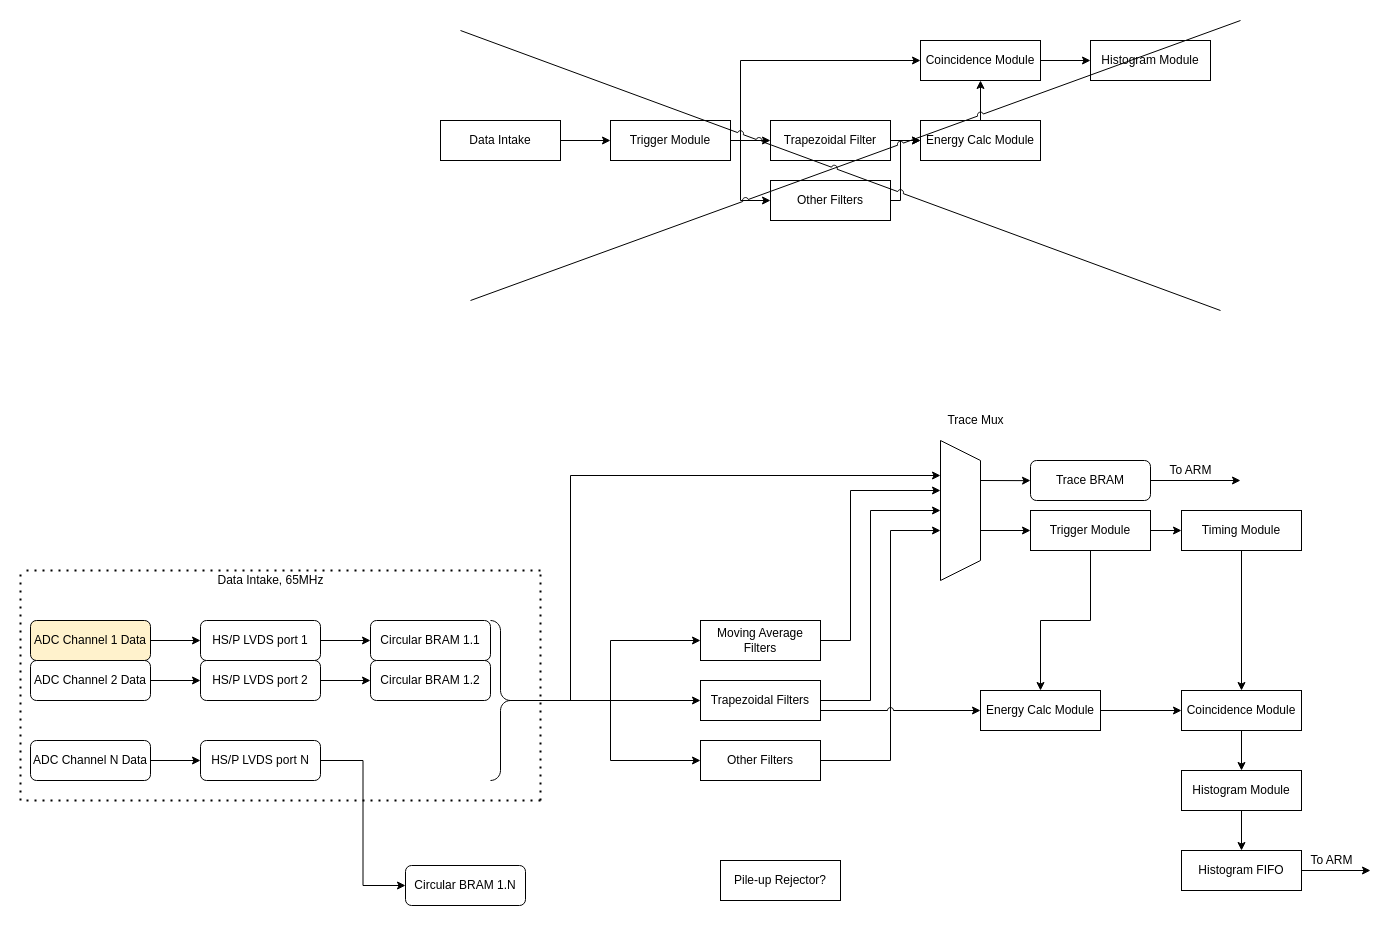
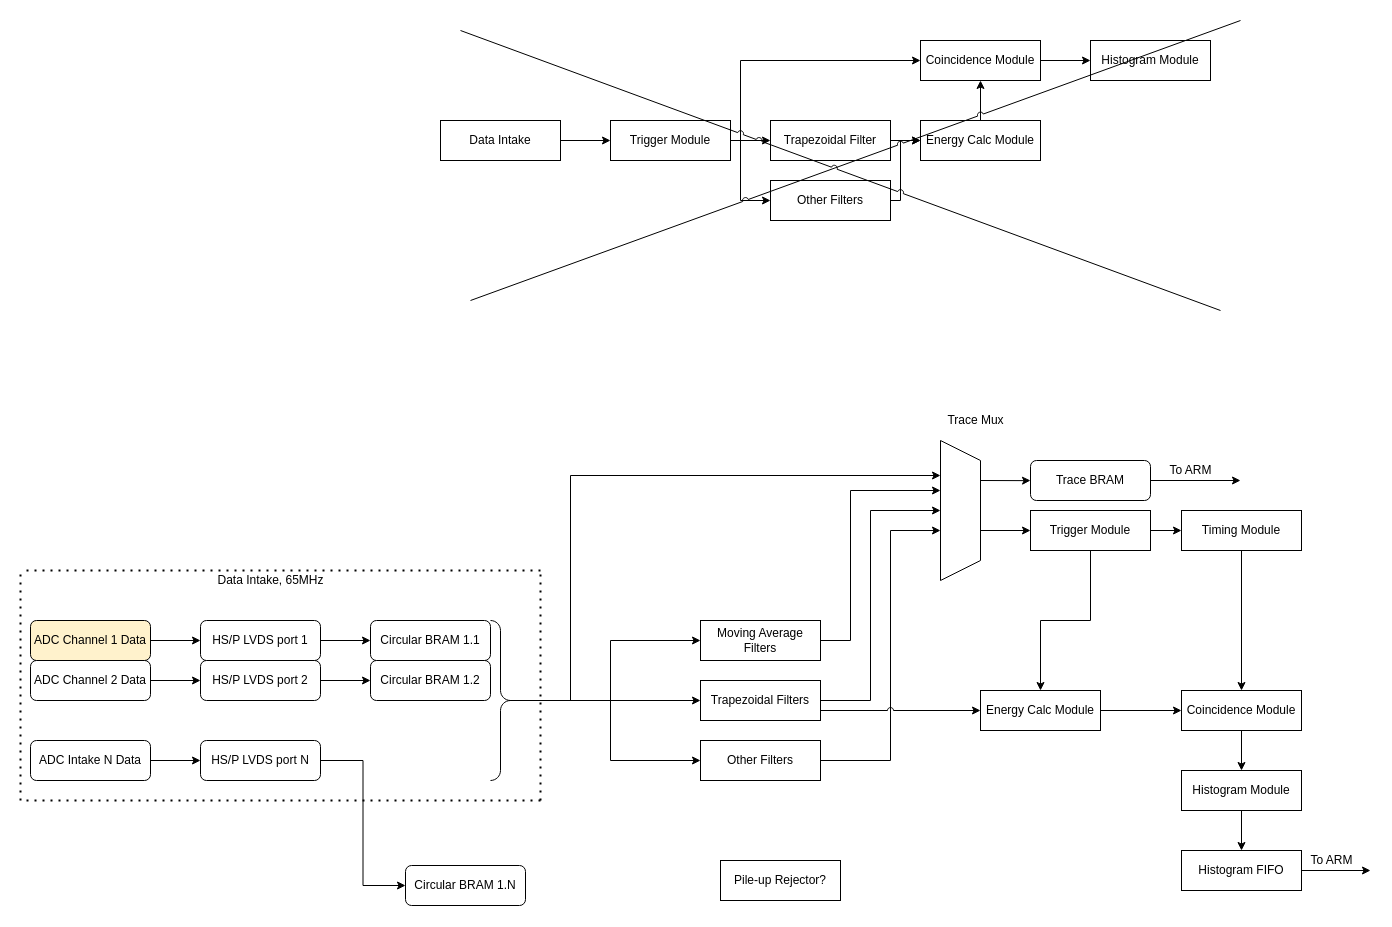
- <mxCell id="7" value="ADC Channel N Data" style="rounded=1;whiteSpace=wrap;html=1;fontSize=12;glass=0;strokeWidth=1;shadow=0;" vertex="1" parent="1"><mxGeometry x="30" y="740" width="120" height="40" as="geometry" /></mxCell>
+ <mxCell id="7" value="ADC Intake N Data" style="rounded=1;whiteSpace=wrap;html=1;fontSize=12;glass=0;strokeWidth=1;shadow=0;" vertex="1" parent="1"><mxGeometry x="30" y="740" width="120" height="40" as="geometry" /></mxCell>
